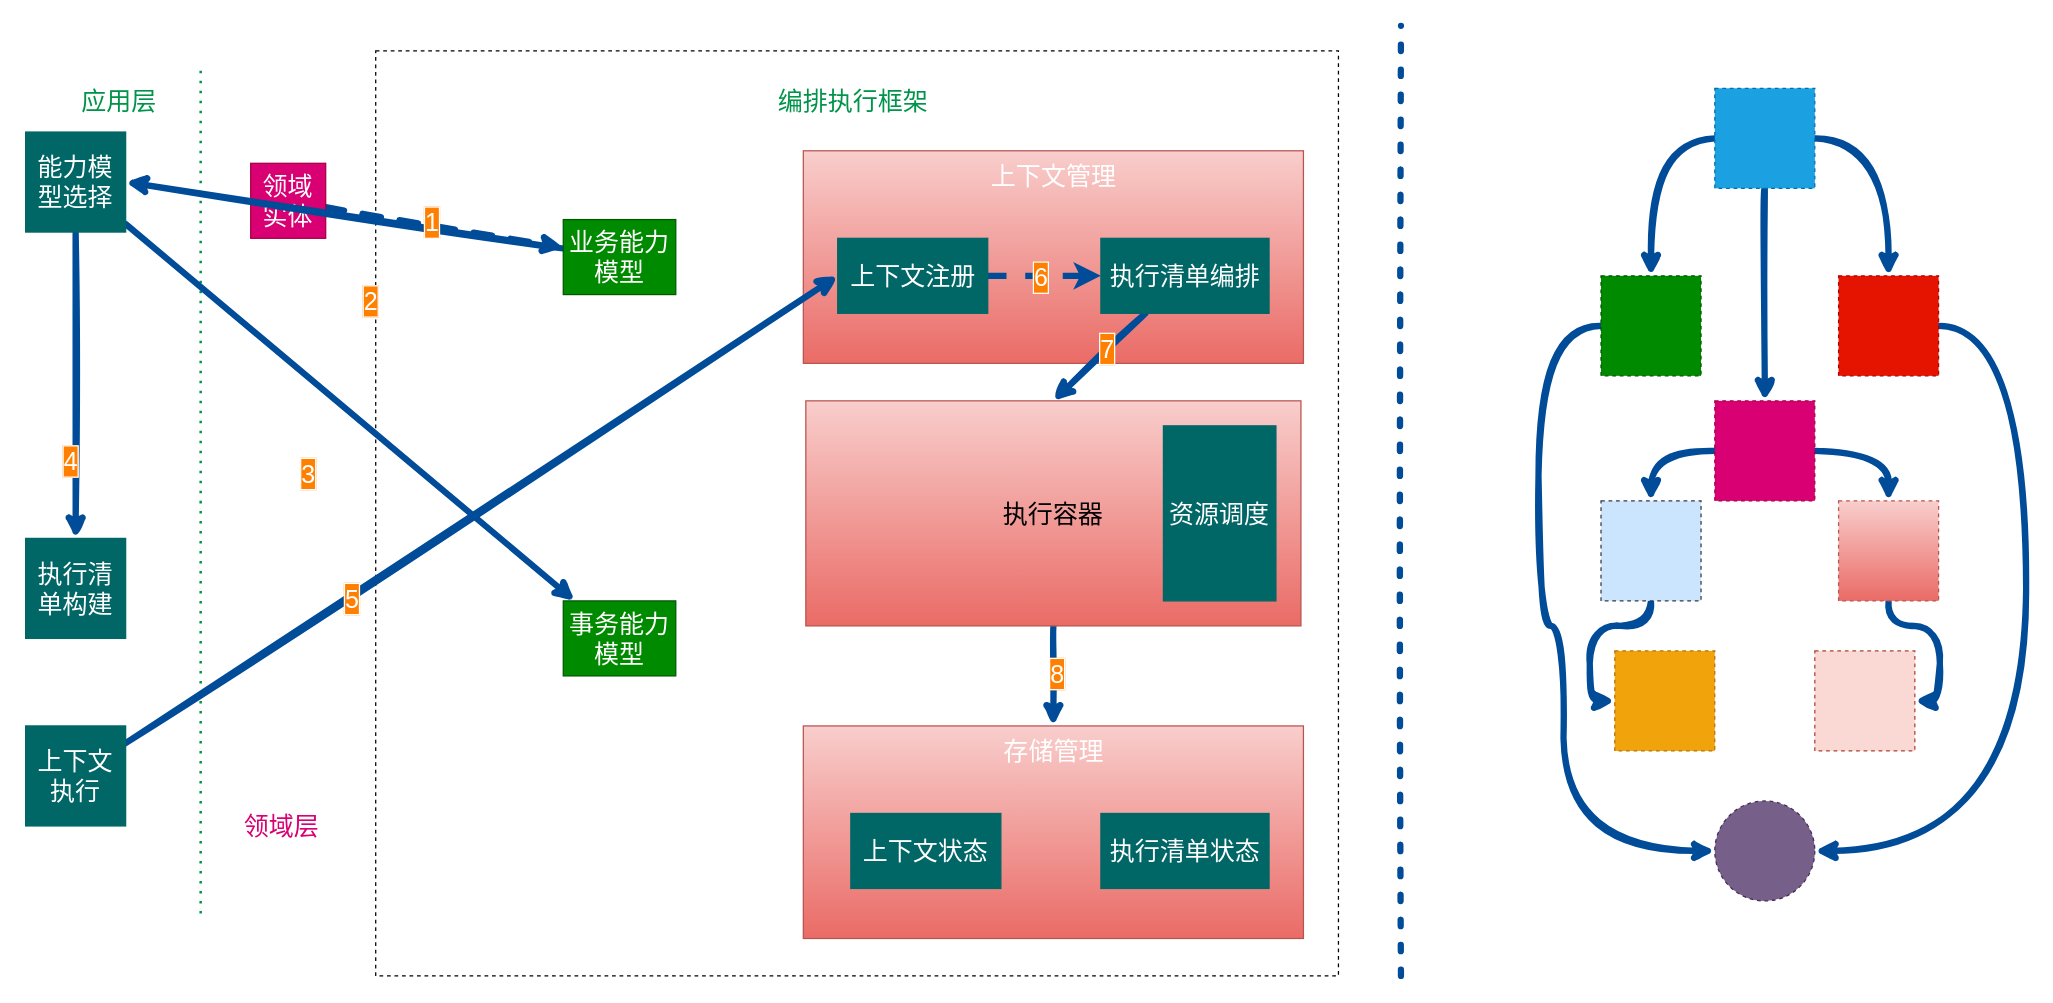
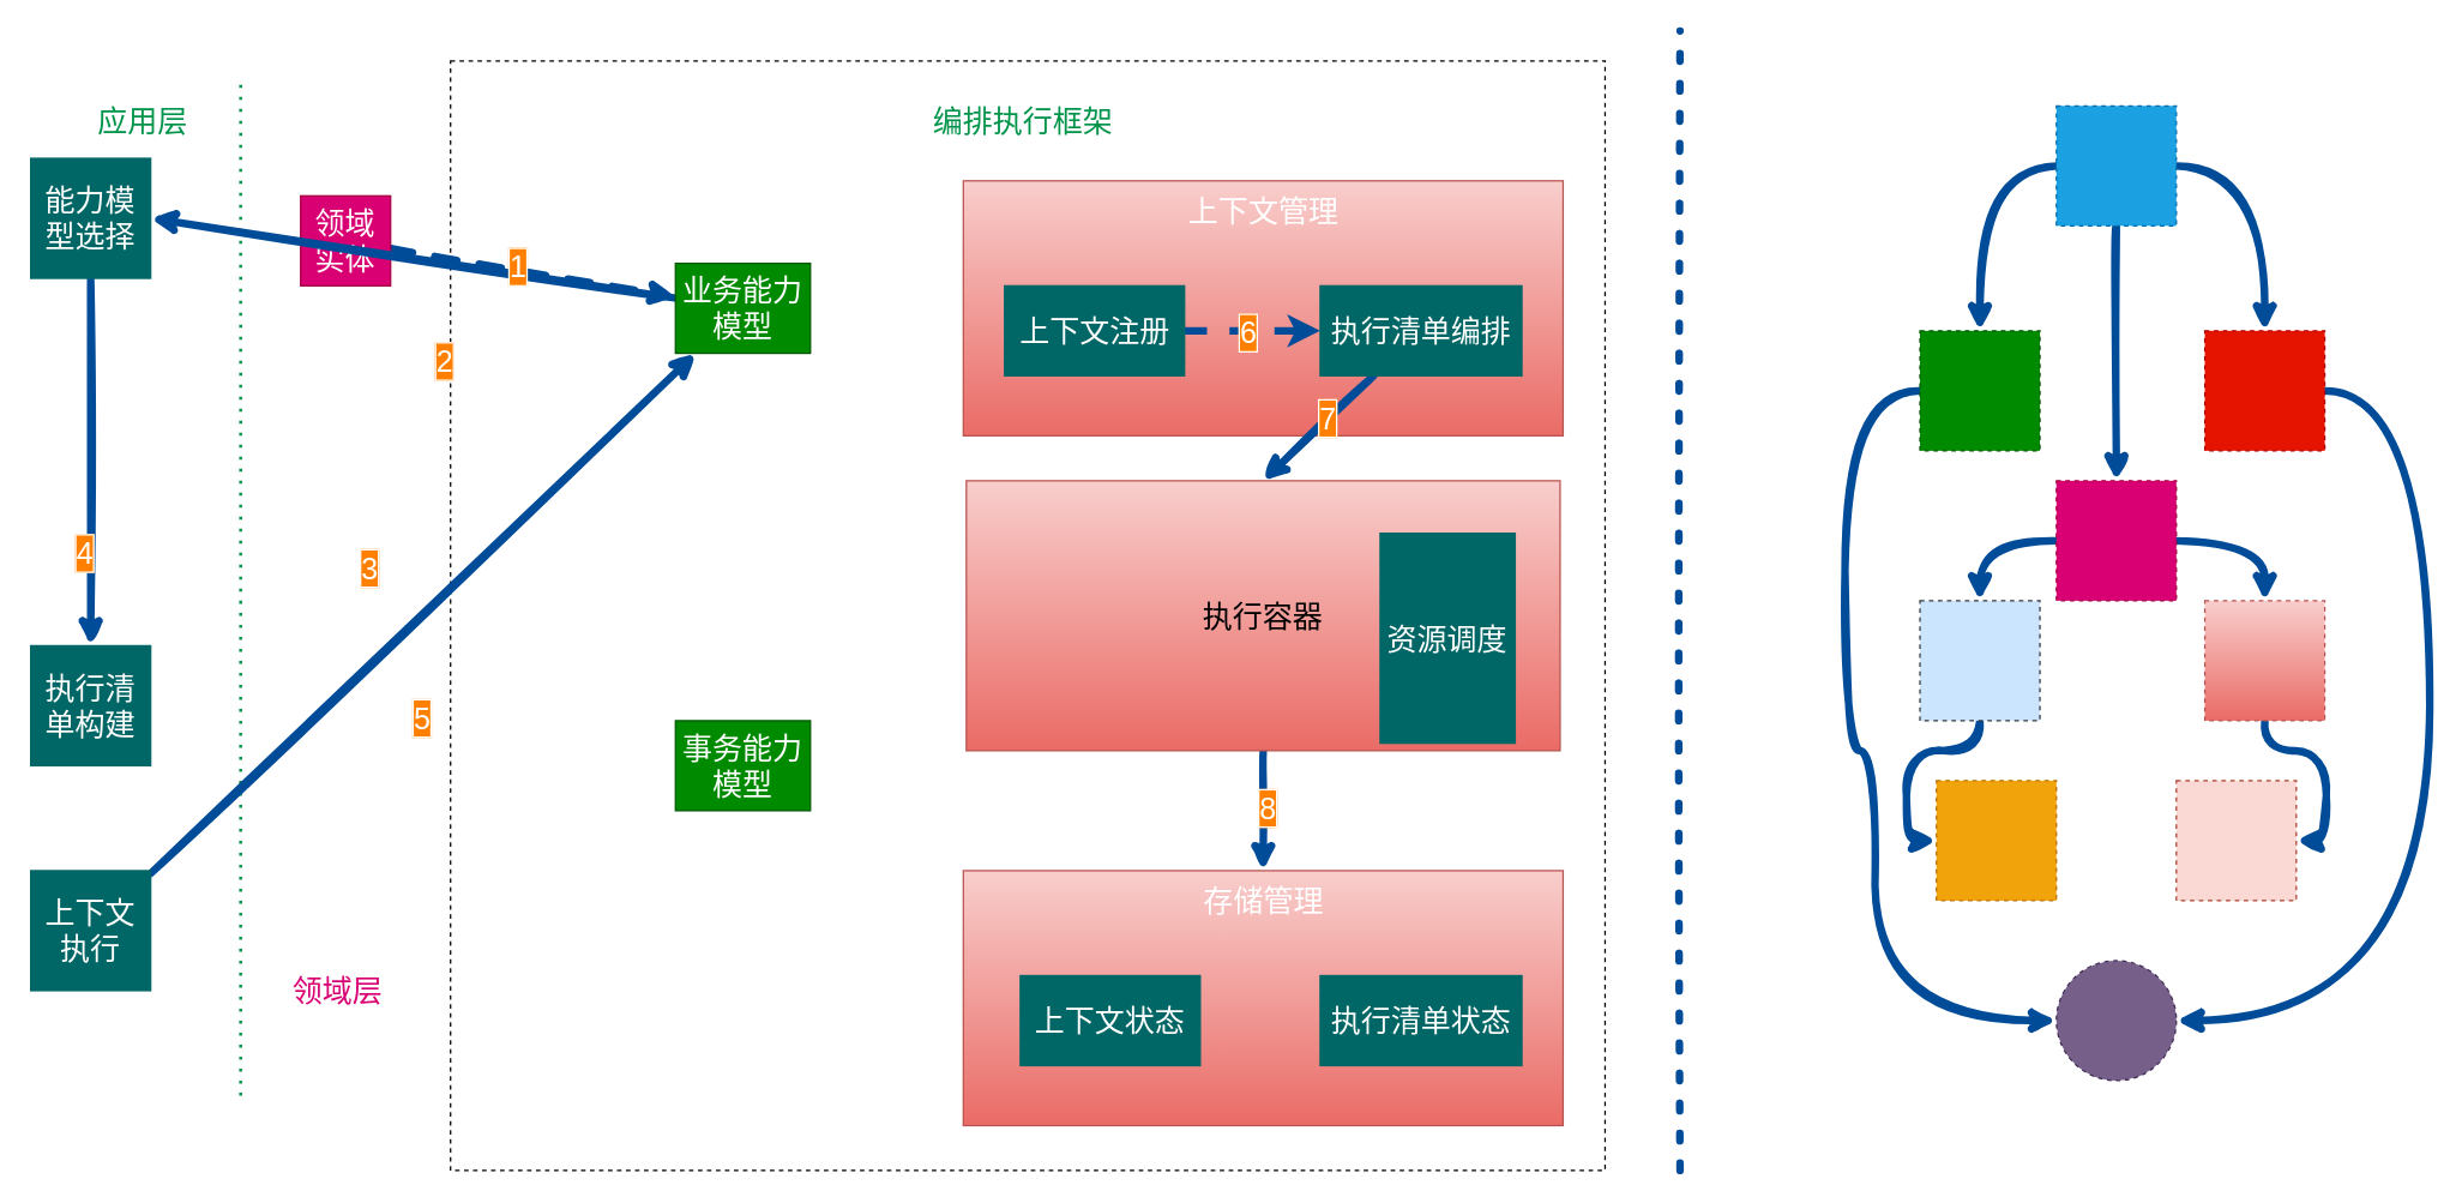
- <mxCell id="5" style="edgeStyle=none;rounded=0;sketch=1;orthogonalLoop=1;jettySize=auto;html=1;fontSize=20;fontColor=#FFFFFF;strokeColor=#004C99;strokeWidth=5;" edge="1" parent="1" source="7" target="29"><mxGeometry relative="1" as="geometry" /></mxCell>
- <mxCell id="31" style="edgeStyle=none;rounded=0;sketch=1;orthogonalLoop=1;jettySize=auto;html=1;entryX=0;entryY=0.5;entryDx=0;entryDy=0;fontSize=20;fontColor=#FFFFFF;strokeColor=#004C99;strokeWidth=5;" edge="1" parent="1" source="32" target="17"><mxGeometry relative="1" as="geometry" /></mxCell>
+ <mxCell id="31" style="edgeStyle=none;rounded=0;sketch=1;orthogonalLoop=1;jettySize=auto;html=1;fontSize=20;fontColor=#FFFFFF;strokeColor=#004C99;strokeWidth=5;" edge="1" parent="1" source="32" target="14"><mxGeometry relative="1" as="geometry" /></mxCell>
- <mxCell id="22" value="资源调度" style="whiteSpace=wrap;html=1;fontSize=20;fontColor=#ffffff;fillColor=#006666;strokeColor=#006666;" vertex="1" parent="1"><mxGeometry x="930" y="340" width="90" height="140" as="geometry" /></mxCell>
+ <mxCell id="22" value="资源调度" style="whiteSpace=wrap;html=1;fontSize=20;fontColor=#ffffff;fillColor=#006666;strokeColor=#006666;" vertex="1" parent="1"><mxGeometry x="920" y="355" width="90" height="140" as="geometry" /></mxCell>
